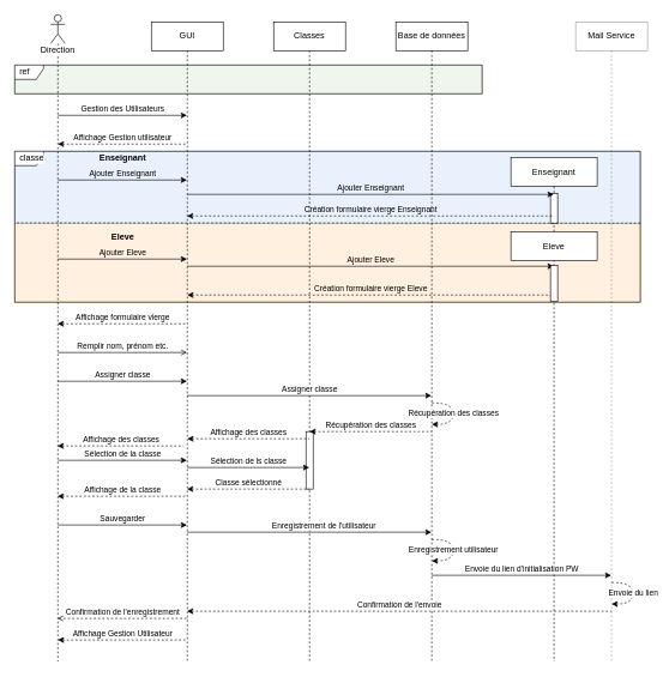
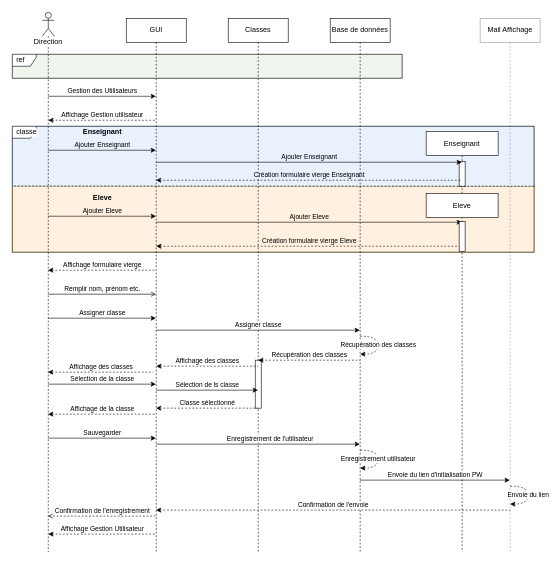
- <mxCell id="37" value="Mail Service" style="shape=umlLifeline;perimeter=lifelinePerimeter;whiteSpace=wrap;html=1;container=1;collapsible=0;recursiveResize=0;outlineConnect=0;labelBackgroundColor=default;gradientColor=#ffffff;opacity=40;" vertex="1" parent="1"><mxGeometry x="800" y="30" width="100" height="890" as="geometry" /></mxCell>
+ <mxCell id="37" value="Mail Affichage" style="shape=umlLifeline;perimeter=lifelinePerimeter;whiteSpace=wrap;html=1;container=1;collapsible=0;recursiveResize=0;outlineConnect=0;labelBackgroundColor=default;gradientColor=#ffffff;opacity=40;" vertex="1" parent="1"><mxGeometry x="800" y="30" width="100" height="890" as="geometry" /></mxCell>
